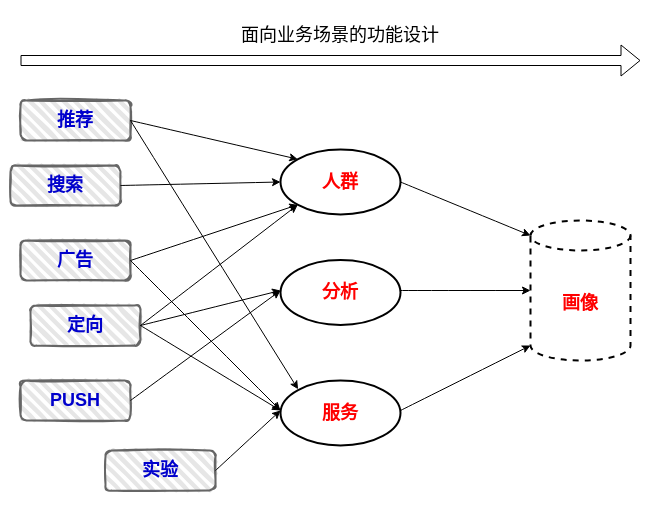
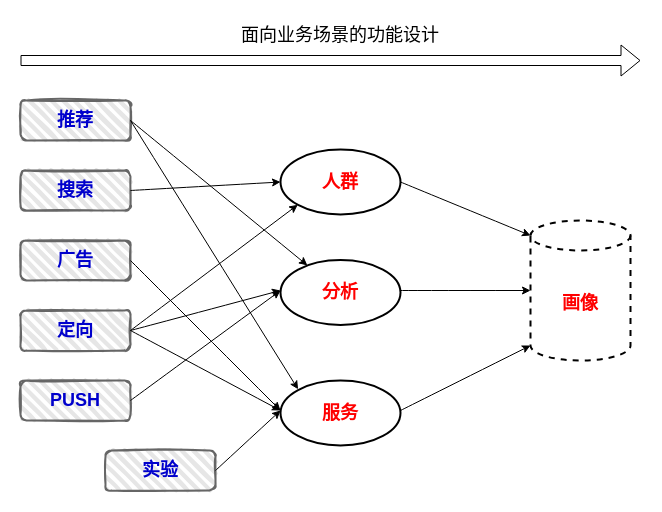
- <mxCell id="8" value="" style="endArrow=classic;html=1;rounded=0;fontSize=18;fontColor=#FF0000;curved=1;exitX=1;exitY=0.5;exitDx=0;exitDy=0;entryX=0;entryY=0;entryDx=0;entryDy=0;" edge="1" parent="1" source="2" target="24"><mxGeometry width="50" height="50" relative="1" as="geometry"><mxPoint x="220" y="90" as="sourcePoint" /><mxPoint x="297.574" y="158.787" as="targetPoint" /></mxGeometry></mxCell>
+ <mxCell id="8" value="" style="endArrow=classic;html=1;rounded=0;fontSize=18;fontColor=#FF0000;curved=1;exitX=1;exitY=0.5;exitDx=0;exitDy=0;" edge="1" parent="1" source="2" target="25"><mxGeometry width="50" height="50" relative="1" as="geometry"><mxPoint x="220" y="90" as="sourcePoint" /><mxPoint x="297.574" y="158.787" as="targetPoint" /></mxGeometry></mxCell>
- <mxCell id="3" value="&lt;font color=&quot;#0000cc&quot;&gt;&lt;span style=&quot;font-size: 18px&quot;&gt;&lt;b&gt;搜索&lt;/b&gt;&lt;/span&gt;&lt;/font&gt;" style="rounded=1;whiteSpace=wrap;html=1;strokeWidth=2;fillWeight=4;hachureGap=8;hachureAngle=45;fillColor=#E6E6E6;sketch=1;fontColor=#333333;strokeColor=#666666;" vertex="1" parent="1"><mxGeometry x="10" y="165" width="110" height="40" as="geometry" /></mxCell>
+ <mxCell id="3" value="&lt;font color=&quot;#0000cc&quot;&gt;&lt;span style=&quot;font-size: 18px&quot;&gt;&lt;b&gt;搜索&lt;/b&gt;&lt;/span&gt;&lt;/font&gt;" style="rounded=1;whiteSpace=wrap;html=1;strokeWidth=2;fillWeight=4;hachureGap=8;hachureAngle=45;fillColor=#E6E6E6;sketch=1;fontColor=#333333;strokeColor=#666666;" vertex="1" parent="1"><mxGeometry x="20" y="170" width="110" height="40" as="geometry" /></mxCell>
- <mxCell id="10" value="" style="endArrow=classic;html=1;rounded=0;fontSize=18;fontColor=#FF0000;curved=1;exitX=1;exitY=0.5;exitDx=0;exitDy=0;entryX=0;entryY=1;entryDx=0;entryDy=0;" edge="1" parent="1" source="4" target="24"><mxGeometry width="50" height="50" relative="1" as="geometry"><mxPoint x="140" y="200" as="sourcePoint" /><mxPoint x="297.574" y="201.213" as="targetPoint" /></mxGeometry></mxCell>
- <mxCell id="5" value="&lt;font color=&quot;#0000cc&quot;&gt;&lt;span style=&quot;font-size: 18px&quot;&gt;&lt;b&gt;定向&lt;/b&gt;&lt;/span&gt;&lt;/font&gt;" style="rounded=1;whiteSpace=wrap;html=1;strokeWidth=2;fillWeight=4;hachureGap=8;hachureAngle=45;fillColor=#E6E6E6;sketch=1;fontColor=#333333;strokeColor=#666666;" vertex="1" parent="1"><mxGeometry x="30" y="305" width="110" height="40" as="geometry" /></mxCell>
+ <mxCell id="5" value="&lt;font color=&quot;#0000cc&quot;&gt;&lt;span style=&quot;font-size: 18px&quot;&gt;&lt;b&gt;定向&lt;/b&gt;&lt;/span&gt;&lt;/font&gt;" style="rounded=1;whiteSpace=wrap;html=1;strokeWidth=2;fillWeight=4;hachureGap=8;hachureAngle=45;fillColor=#E6E6E6;sketch=1;fontColor=#333333;strokeColor=#666666;" vertex="1" parent="1"><mxGeometry x="20" y="310" width="110" height="40" as="geometry" /></mxCell>
